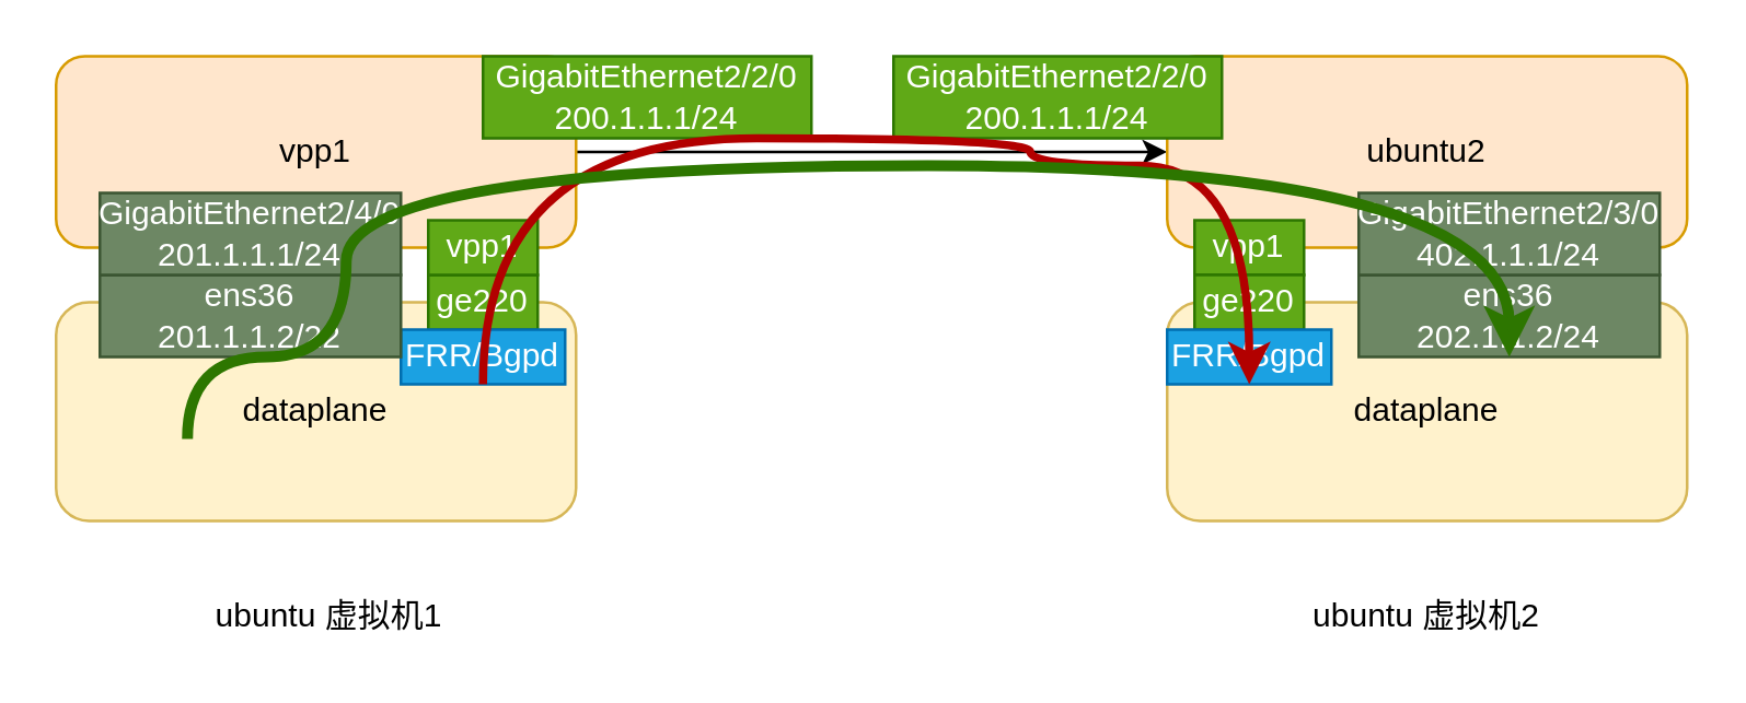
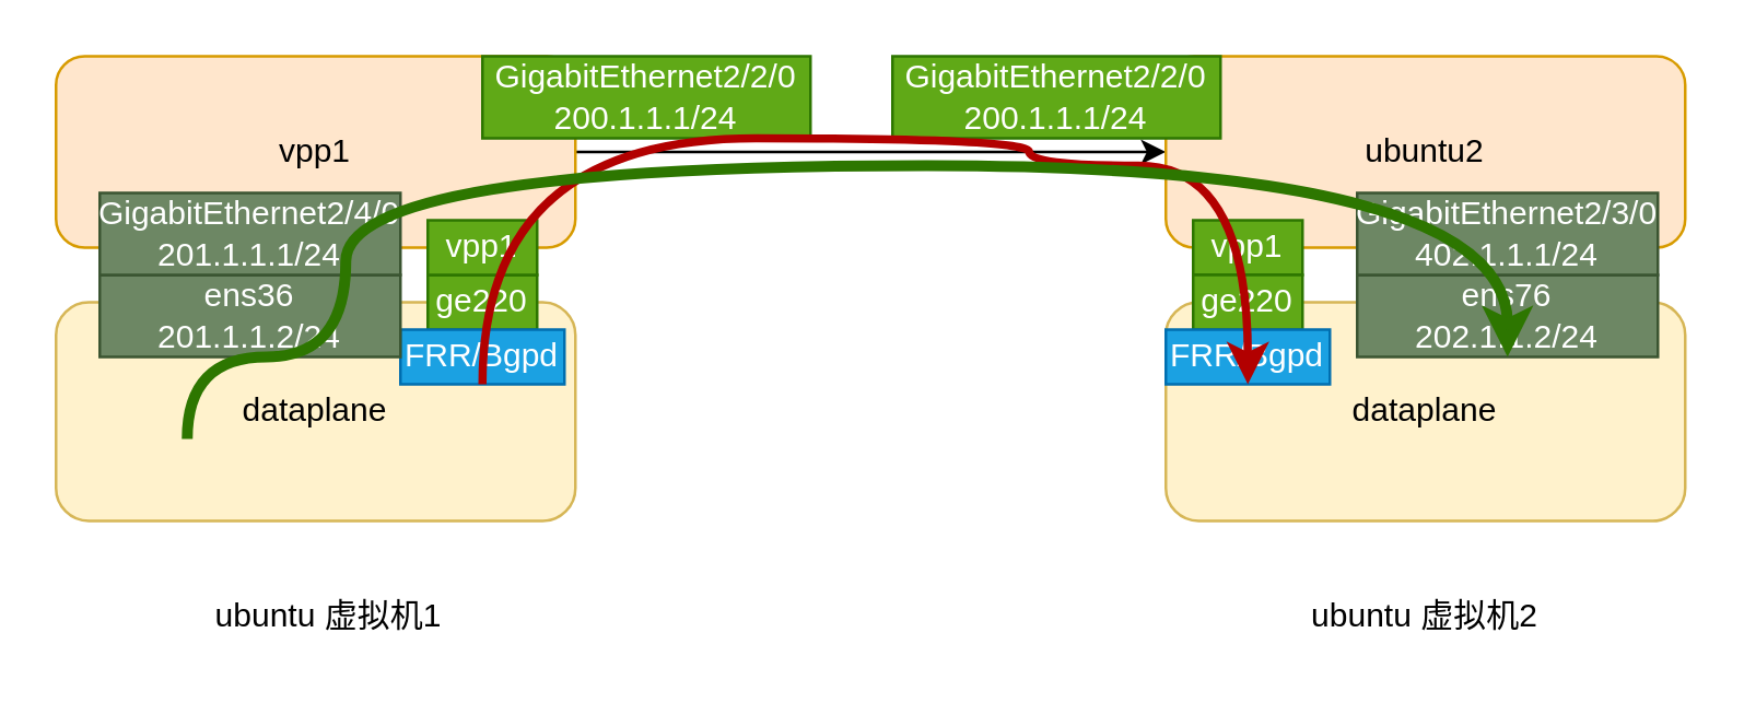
- <mxCell id="15" value="ens36&lt;br&gt;201.1.1.2/22" style="text;html=1;strokeColor=#3A5431;fillColor=#6d8764;align=center;verticalAlign=middle;whiteSpace=wrap;rounded=0;fontColor=#ffffff;" vertex="1" parent="1"><mxGeometry x="36" y="100" width="110" height="30" as="geometry" /></mxCell>
+ <mxCell id="15" value="ens36&lt;br&gt;201.1.1.2/24" style="text;html=1;strokeColor=#3A5431;fillColor=#6d8764;align=center;verticalAlign=middle;whiteSpace=wrap;rounded=0;fontColor=#ffffff;" vertex="1" parent="1"><mxGeometry x="36" y="100" width="110" height="30" as="geometry" /></mxCell>
- <mxCell id="17" value="ens36&lt;br&gt;202.1.1.2/24" style="text;html=1;strokeColor=#3A5431;fillColor=#6d8764;align=center;verticalAlign=middle;whiteSpace=wrap;rounded=0;fontColor=#ffffff;" vertex="1" parent="1"><mxGeometry x="496" y="100" width="110" height="30" as="geometry" /></mxCell>
+ <mxCell id="17" value="ens76&lt;br&gt;202.1.1.2/24" style="text;html=1;strokeColor=#3A5431;fillColor=#6d8764;align=center;verticalAlign=middle;whiteSpace=wrap;rounded=0;fontColor=#ffffff;" vertex="1" parent="1"><mxGeometry x="496" y="100" width="110" height="30" as="geometry" /></mxCell>
